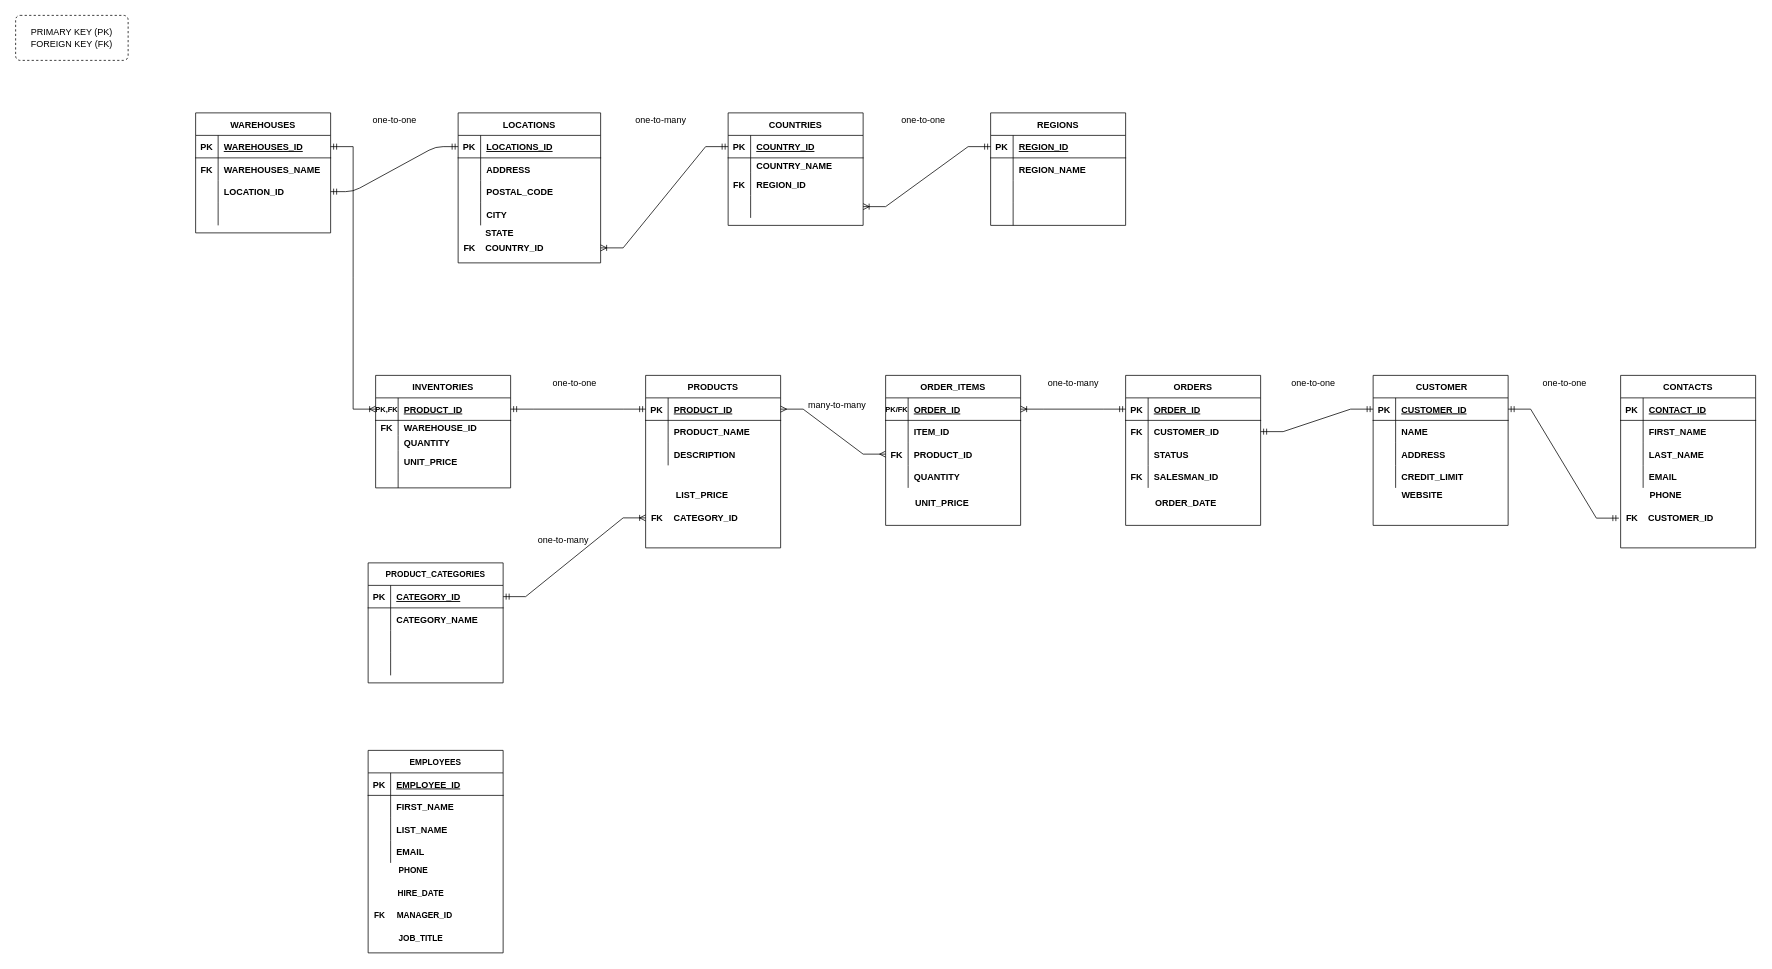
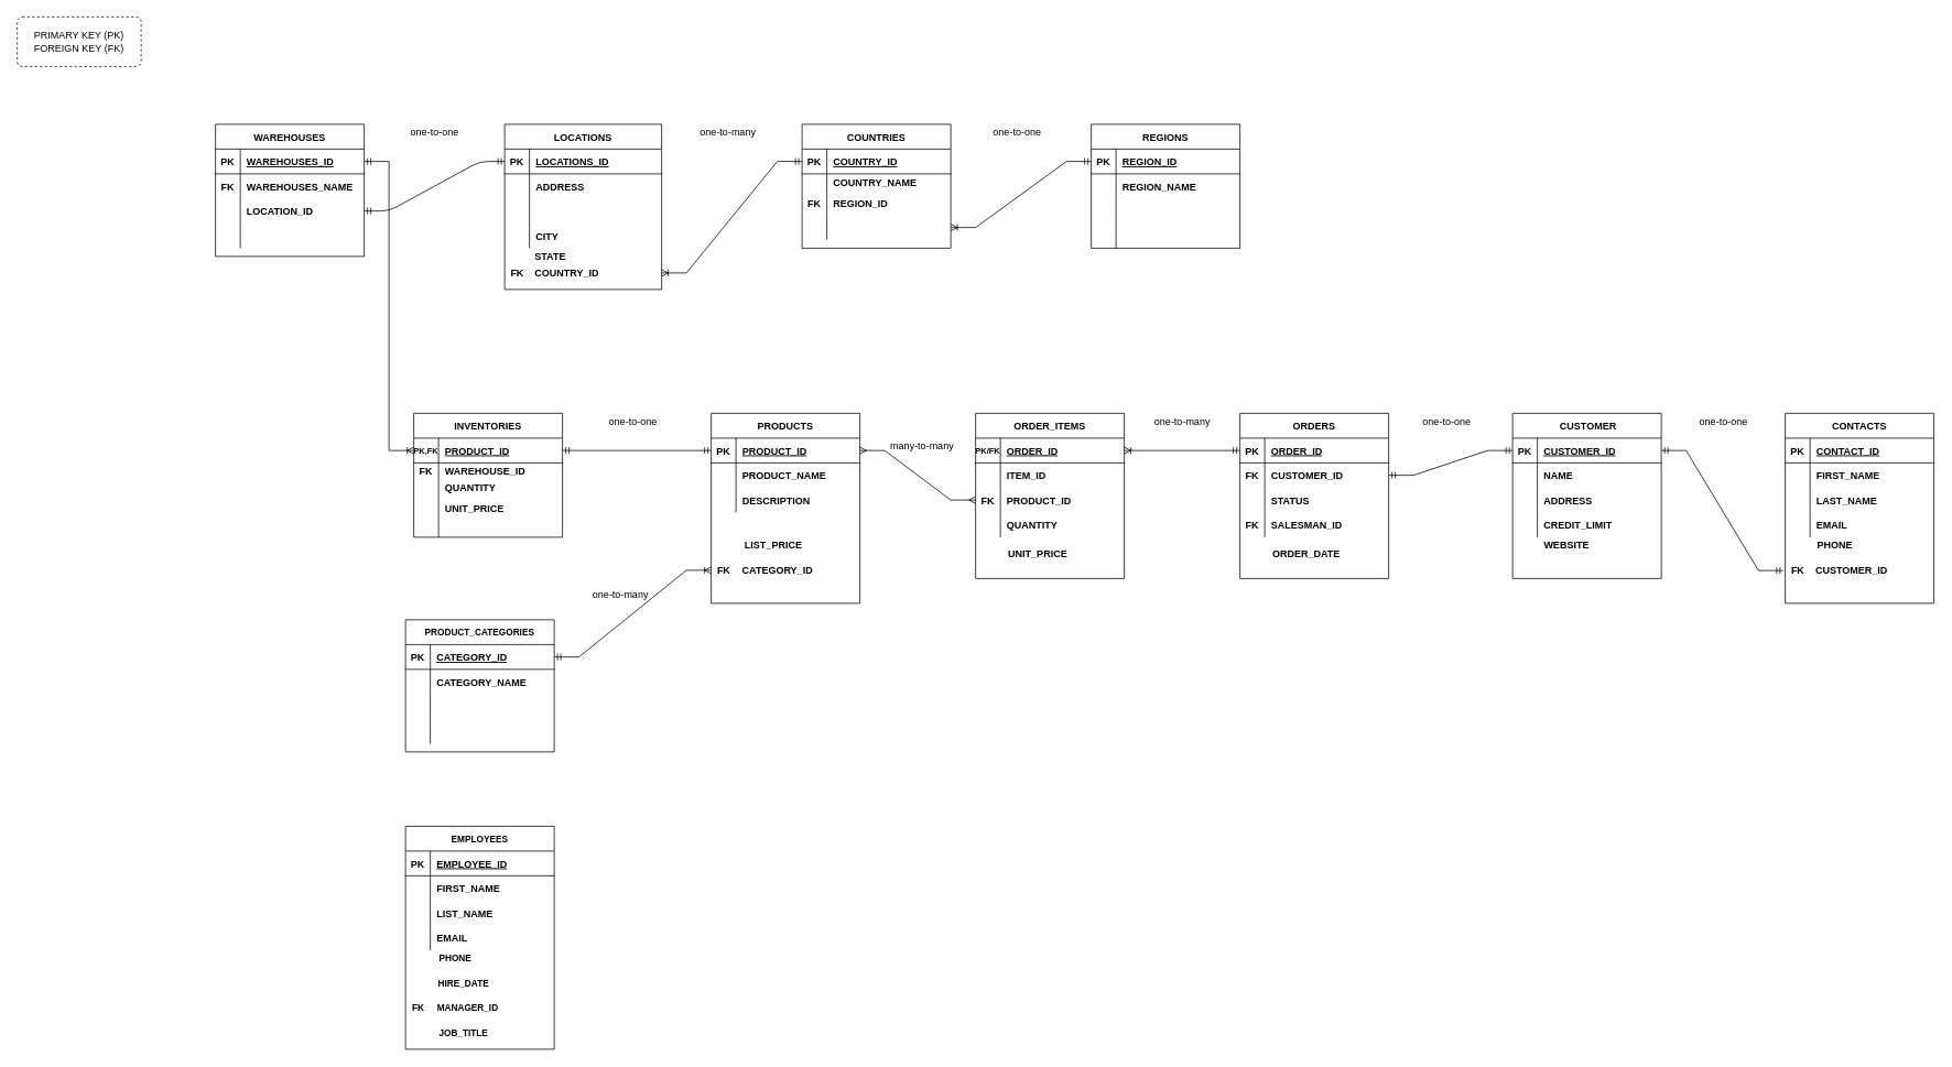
- <mxCell id="25" value="POSTAL_CODE" style="shape=partialRectangle;connectable=0;fillColor=none;top=0;left=0;bottom=0;right=0;align=left;spacingLeft=6;overflow=hidden;fontStyle=1" vertex="1" parent="23"><mxGeometry x="30" width="160" height="30" as="geometry" /></mxCell>
